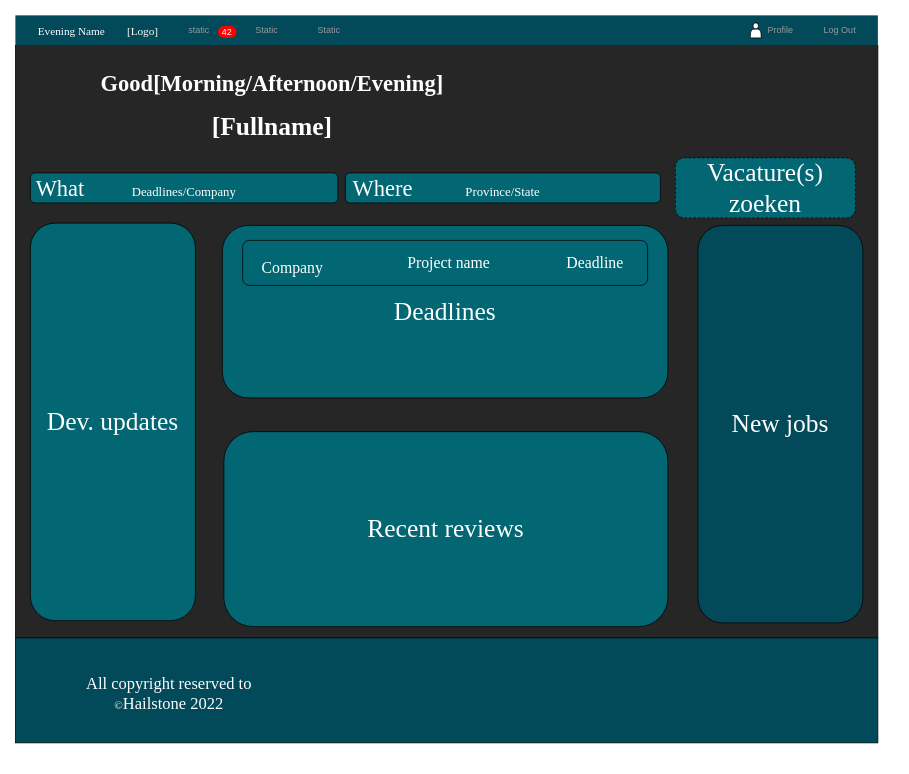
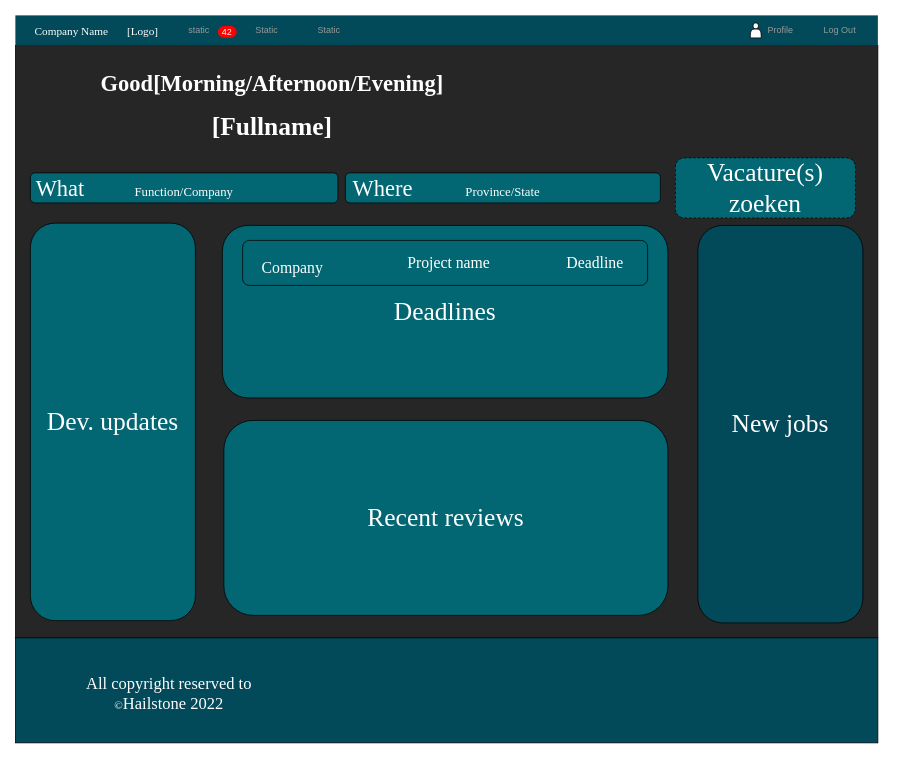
- <mxCell id="15" value="Evening Name" style="text;html=1;strokeColor=none;fillColor=none;align=center;verticalAlign=middle;whiteSpace=wrap;rounded=0;shadow=0;glass=0;labelBackgroundColor=none;sketch=0;fontFamily=Verdana;fontSize=15;fontColor=#FFFFFF;" vertex="1" parent="1"><mxGeometry x="20" y="25" width="150" height="30" as="geometry" /></mxCell>
+ <mxCell id="15" value="Company Name" style="text;html=1;strokeColor=none;fillColor=none;align=center;verticalAlign=middle;whiteSpace=wrap;rounded=0;shadow=0;glass=0;labelBackgroundColor=none;sketch=0;fontFamily=Verdana;fontSize=15;fontColor=#FFFFFF;" vertex="1" parent="1"><mxGeometry x="20" y="25" width="150" height="30" as="geometry" /></mxCell>
- <mxCell id="27" value="&lt;font style=&quot;font-size: 17px;&quot;&gt;Deadlines/Company&lt;/font&gt;" style="rounded=1;whiteSpace=wrap;html=1;shadow=0;glass=0;labelBackgroundColor=none;sketch=0;fontFamily=Verdana;fontSize=34;fontColor=#FFFFFF;strokeColor=default;fillColor=#026773;align=center;labelPosition=center;verticalLabelPosition=middle;verticalAlign=middle;" vertex="1" parent="1"><mxGeometry x="40" y="230" width="410" height="40" as="geometry" /></mxCell>
+ <mxCell id="27" value="&lt;font style=&quot;font-size: 17px;&quot;&gt;Function/Company&lt;/font&gt;" style="rounded=1;whiteSpace=wrap;html=1;shadow=0;glass=0;labelBackgroundColor=none;sketch=0;fontFamily=Verdana;fontSize=34;fontColor=#FFFFFF;strokeColor=default;fillColor=#026773;align=center;labelPosition=center;verticalLabelPosition=middle;verticalAlign=middle;" vertex="1" parent="1"><mxGeometry x="40" y="230" width="410" height="40" as="geometry" /></mxCell>
- <mxCell id="25" value="&lt;font style=&quot;font-size: 34px;&quot;&gt;Recent reviews&lt;/font&gt;" style="rounded=1;whiteSpace=wrap;html=1;shadow=0;glass=0;labelBackgroundColor=none;sketch=0;fontFamily=Verdana;fontSize=21;fontColor=#FFFFFF;strokeColor=default;fillColor=#026773;" vertex="1" parent="1"><mxGeometry x="298" y="575" width="592" height="260" as="geometry" /></mxCell>
+ <mxCell id="25" value="&lt;font style=&quot;font-size: 34px;&quot;&gt;Recent reviews&lt;/font&gt;" style="rounded=1;whiteSpace=wrap;html=1;shadow=0;glass=0;labelBackgroundColor=none;sketch=0;fontFamily=Verdana;fontSize=21;fontColor=#FFFFFF;strokeColor=default;fillColor=#026773;" vertex="1" parent="1"><mxGeometry x="298" y="560" width="592" height="260" as="geometry" /></mxCell>
